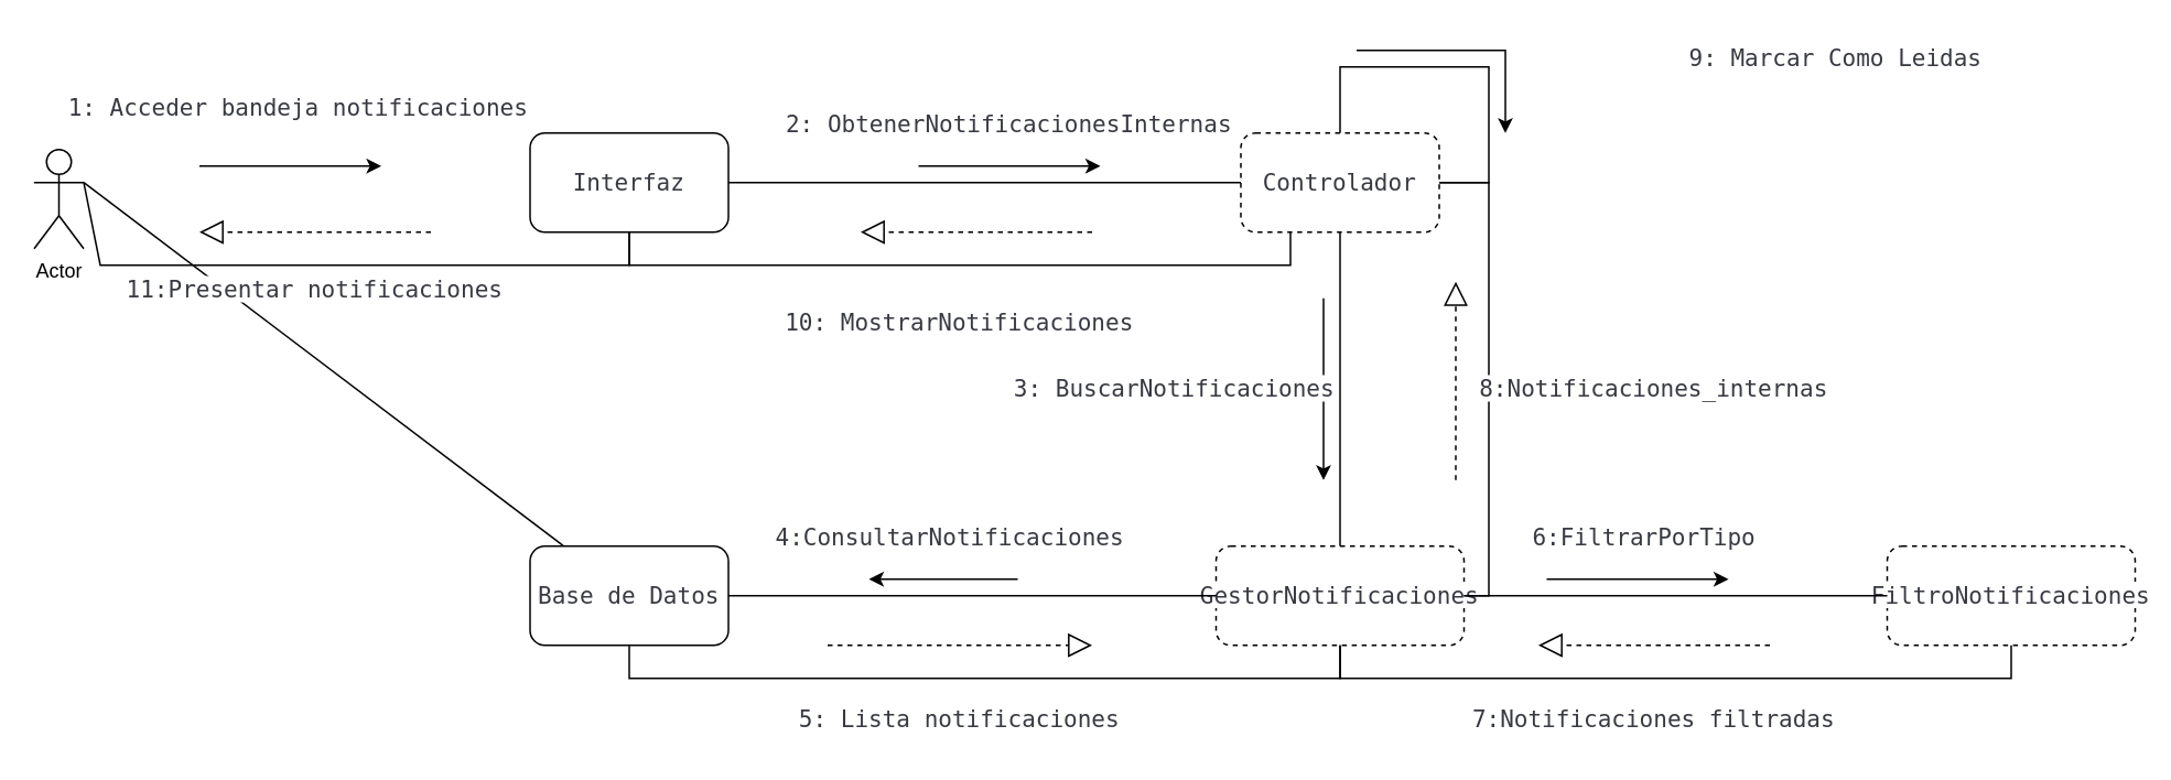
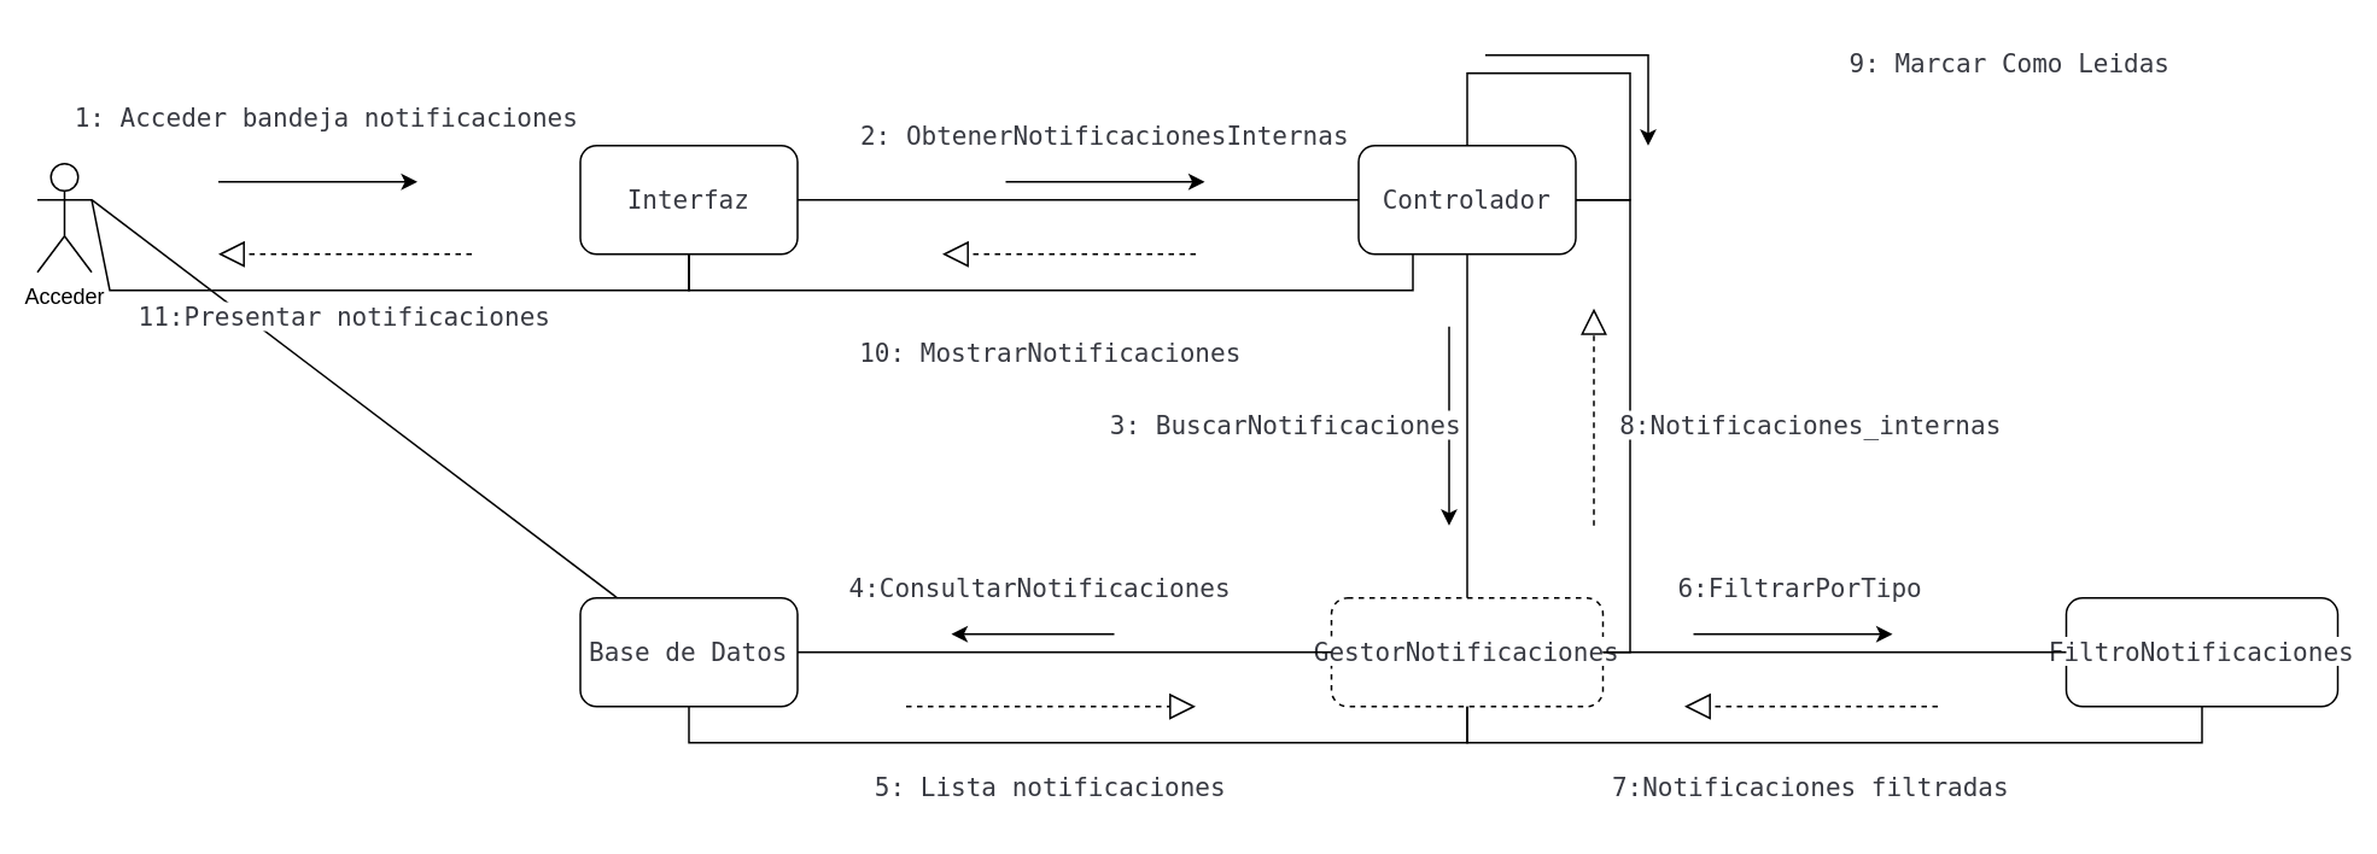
- <mxCell id="7" value="&lt;span style=&quot;color: rgb(56, 58, 66); font-family: jetbrains, &amp;quot;jetbrains Fallback&amp;quot;, Menlo, Monaco, monospace, monospace; font-size: 14px; text-align: left; white-space: pre; background-color: rgb(255, 255, 255);&quot;&gt;Controlador&lt;/span&gt;" style="rounded=1;whiteSpace=wrap;html=1;dashed=1;" vertex="1" parent="1"><mxGeometry x="750" y="80" width="120" height="60" as="geometry" /></mxCell>
+ <mxCell id="7" value="&lt;span style=&quot;color: rgb(56, 58, 66); font-family: jetbrains, &amp;quot;jetbrains Fallback&amp;quot;, Menlo, Monaco, monospace, monospace; font-size: 14px; text-align: left; white-space: pre; background-color: rgb(255, 255, 255);&quot;&gt;Controlador&lt;/span&gt;" style="rounded=1;whiteSpace=wrap;html=1;" vertex="1" parent="1"><mxGeometry x="750" y="80" width="120" height="60" as="geometry" /></mxCell>
- <mxCell id="2" value="Actor" style="shape=umlActor;verticalLabelPosition=bottom;verticalAlign=top;html=1;outlineConnect=0;" vertex="1" parent="1"><mxGeometry x="20" y="90" width="30" height="60" as="geometry" /></mxCell>
+ <mxCell id="2" value="Acceder" style="shape=umlActor;verticalLabelPosition=bottom;verticalAlign=top;html=1;outlineConnect=0;" vertex="1" parent="1"><mxGeometry x="20" y="90" width="30" height="60" as="geometry" /></mxCell>
- <mxCell id="6" value="&lt;span style=&quot;color: rgb(56, 58, 66); font-family: jetbrains, &amp;quot;jetbrains Fallback&amp;quot;, Menlo, Monaco, monospace, monospace; font-size: 14px; text-align: left; white-space: pre; background-color: rgb(255, 255, 255);&quot;&gt;FiltroNotificaciones&lt;/span&gt;" style="rounded=1;whiteSpace=wrap;html=1;dashed=1;" vertex="1" parent="1"><mxGeometry x="1141" y="330" width="150" height="60" as="geometry" /></mxCell>
+ <mxCell id="6" value="&lt;span style=&quot;color: rgb(56, 58, 66); font-family: jetbrains, &amp;quot;jetbrains Fallback&amp;quot;, Menlo, Monaco, monospace, monospace; font-size: 14px; text-align: left; white-space: pre; background-color: rgb(255, 255, 255);&quot;&gt;FiltroNotificaciones&lt;/span&gt;" style="rounded=1;whiteSpace=wrap;html=1;" vertex="1" parent="1"><mxGeometry x="1141" y="330" width="150" height="60" as="geometry" /></mxCell>
